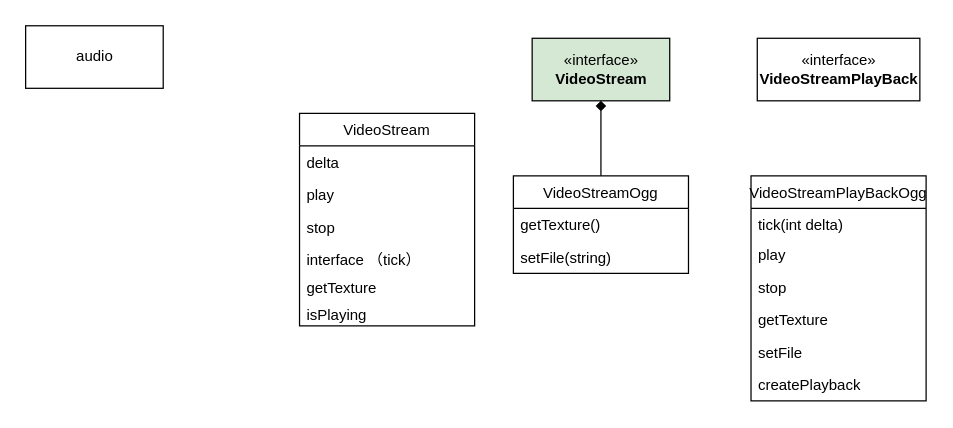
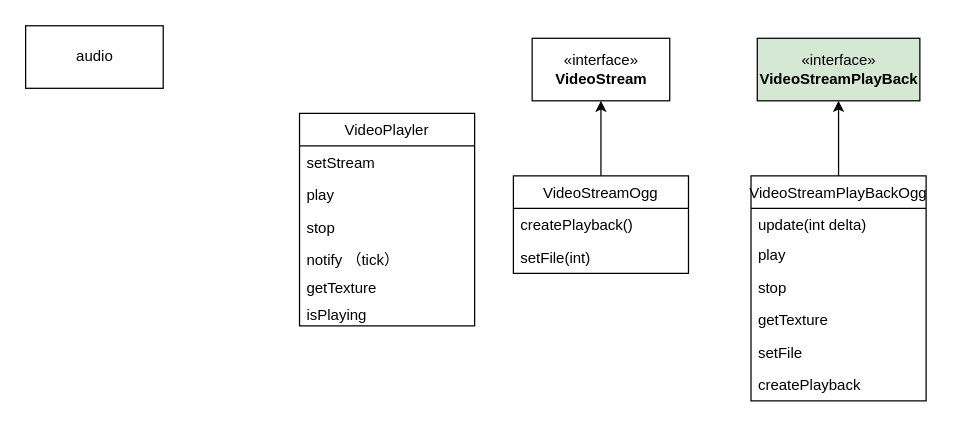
- <mxCell id="9" value="«interface»&lt;br&gt;&lt;b&gt;VideoStream&lt;/b&gt;" style="html=1;fillColor=#d5e8d4;" vertex="1" parent="1"><mxGeometry x="425" y="30" width="110" height="50" as="geometry" /></mxCell>
+ <mxCell id="9" value="«interface»&lt;br&gt;&lt;b&gt;VideoStream&lt;/b&gt;" style="html=1;" vertex="1" parent="1"><mxGeometry x="425" y="30" width="110" height="50" as="geometry" /></mxCell>
- <mxCell id="10" value="«interface»&lt;br&gt;&lt;b&gt;VideoStreamPlayBack&lt;/b&gt;" style="html=1;" vertex="1" parent="1"><mxGeometry x="605" y="30" width="130" height="50" as="geometry" /></mxCell>
+ <mxCell id="10" value="«interface»&lt;br&gt;&lt;b&gt;VideoStreamPlayBack&lt;/b&gt;" style="html=1;fillColor=#d5e8d4;" vertex="1" parent="1"><mxGeometry x="605" y="30" width="130" height="50" as="geometry" /></mxCell>
- <mxCell id="11" style="edgeStyle=orthogonalEdgeStyle;rounded=0;orthogonalLoop=1;jettySize=auto;html=1;entryX=0.5;entryY=1;entryDx=0;entryDy=0;endArrow=diamond;" edge="1" parent="1" source="12" target="9"><mxGeometry relative="1" as="geometry" /></mxCell>
+ <mxCell id="11" style="edgeStyle=orthogonalEdgeStyle;rounded=0;orthogonalLoop=1;jettySize=auto;html=1;entryX=0.5;entryY=1;entryDx=0;entryDy=0;" edge="1" parent="1" source="12" target="9"><mxGeometry relative="1" as="geometry" /></mxCell>
- <mxCell id="2" value="VideoStream" style="swimlane;fontStyle=0;childLayout=stackLayout;horizontal=1;startSize=26;fillColor=none;horizontalStack=0;resizeParent=1;resizeParentMax=0;resizeLast=0;collapsible=1;marginBottom=0;" vertex="1" parent="1"><mxGeometry x="239" y="90" width="140" height="170" as="geometry" /></mxCell>
+ <mxCell id="2" value="VideoPlayler" style="swimlane;fontStyle=0;childLayout=stackLayout;horizontal=1;startSize=26;fillColor=none;horizontalStack=0;resizeParent=1;resizeParentMax=0;resizeLast=0;collapsible=1;marginBottom=0;" vertex="1" parent="1"><mxGeometry x="239" y="90" width="140" height="170" as="geometry" /></mxCell>
+ <mxCell id="15" style="edgeStyle=orthogonalEdgeStyle;rounded=0;orthogonalLoop=1;jettySize=auto;html=1;" edge="1" parent="1" source="16" target="10"><mxGeometry relative="1" as="geometry" /></mxCell>
- <mxCell id="3" value="delta" style="text;strokeColor=none;fillColor=none;align=left;verticalAlign=top;spacingLeft=4;spacingRight=4;overflow=hidden;rotatable=0;points=[[0,0.5],[1,0.5]];portConstraint=eastwest;" vertex="1" parent="2"><mxGeometry y="26" width="140" height="26" as="geometry" /></mxCell>
+ <mxCell id="3" value="setStream" style="text;strokeColor=none;fillColor=none;align=left;verticalAlign=top;spacingLeft=4;spacingRight=4;overflow=hidden;rotatable=0;points=[[0,0.5],[1,0.5]];portConstraint=eastwest;" vertex="1" parent="2"><mxGeometry y="26" width="140" height="26" as="geometry" /></mxCell>
- <mxCell id="13" value="getTexture()" style="text;strokeColor=none;fillColor=none;align=left;verticalAlign=top;spacingLeft=4;spacingRight=4;overflow=hidden;rotatable=0;points=[[0,0.5],[1,0.5]];portConstraint=eastwest;" vertex="1" parent="12"><mxGeometry y="26" width="140" height="26" as="geometry" /></mxCell>
+ <mxCell id="13" value="createPlayback()" style="text;strokeColor=none;fillColor=none;align=left;verticalAlign=top;spacingLeft=4;spacingRight=4;overflow=hidden;rotatable=0;points=[[0,0.5],[1,0.5]];portConstraint=eastwest;" vertex="1" parent="12"><mxGeometry y="26" width="140" height="26" as="geometry" /></mxCell>
- <mxCell id="17" value="tick(int delta)" style="text;strokeColor=none;fillColor=none;align=left;verticalAlign=top;spacingLeft=4;spacingRight=4;overflow=hidden;rotatable=0;points=[[0,0.5],[1,0.5]];portConstraint=eastwest;" vertex="1" parent="16"><mxGeometry y="26" width="140" height="24" as="geometry" /></mxCell>
+ <mxCell id="17" value="update(int delta)" style="text;strokeColor=none;fillColor=none;align=left;verticalAlign=top;spacingLeft=4;spacingRight=4;overflow=hidden;rotatable=0;points=[[0,0.5],[1,0.5]];portConstraint=eastwest;" vertex="1" parent="16"><mxGeometry y="26" width="140" height="24" as="geometry" /></mxCell>
- <mxCell id="14" value="setFile(string)" style="text;strokeColor=none;fillColor=none;align=left;verticalAlign=top;spacingLeft=4;spacingRight=4;overflow=hidden;rotatable=0;points=[[0,0.5],[1,0.5]];portConstraint=eastwest;" vertex="1" parent="12"><mxGeometry y="52" width="140" height="26" as="geometry" /></mxCell>
+ <mxCell id="14" value="setFile(int)" style="text;strokeColor=none;fillColor=none;align=left;verticalAlign=top;spacingLeft=4;spacingRight=4;overflow=hidden;rotatable=0;points=[[0,0.5],[1,0.5]];portConstraint=eastwest;" vertex="1" parent="12"><mxGeometry y="52" width="140" height="26" as="geometry" /></mxCell>
- <mxCell id="6" value="interface （tick）" style="text;strokeColor=none;fillColor=none;align=left;verticalAlign=top;spacingLeft=4;spacingRight=4;overflow=hidden;rotatable=0;points=[[0,0.5],[1,0.5]];portConstraint=eastwest;" vertex="1" parent="2"><mxGeometry y="104" width="140" height="22" as="geometry" /></mxCell>
+ <mxCell id="6" value="notify （tick）" style="text;strokeColor=none;fillColor=none;align=left;verticalAlign=top;spacingLeft=4;spacingRight=4;overflow=hidden;rotatable=0;points=[[0,0.5],[1,0.5]];portConstraint=eastwest;" vertex="1" parent="2"><mxGeometry y="104" width="140" height="22" as="geometry" /></mxCell>
